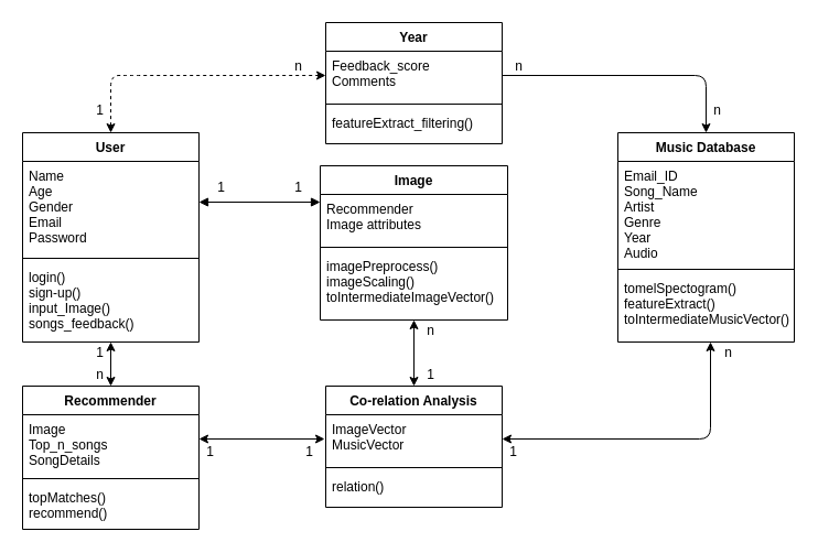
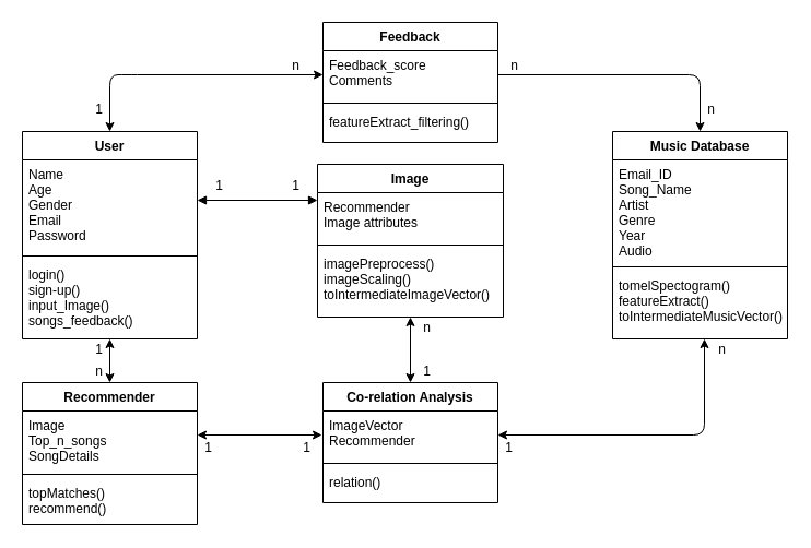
- <mxCell id="19" value="Year" style="swimlane;fontStyle=1;align=center;verticalAlign=top;childLayout=stackLayout;horizontal=1;startSize=26;horizontalStack=0;resizeParent=1;resizeParentMax=0;resizeLast=0;collapsible=1;marginBottom=0;" vertex="1" parent="1"><mxGeometry x="295" y="20" width="160" height="110" as="geometry" /></mxCell>
+ <mxCell id="19" value="Feedback" style="swimlane;fontStyle=1;align=center;verticalAlign=top;childLayout=stackLayout;horizontal=1;startSize=26;horizontalStack=0;resizeParent=1;resizeParentMax=0;resizeLast=0;collapsible=1;marginBottom=0;" vertex="1" parent="1"><mxGeometry x="295" y="20" width="160" height="110" as="geometry" /></mxCell>
- <mxCell id="23" value="" style="endArrow=classic;startArrow=classic;html=1;exitX=0.5;exitY=0;exitDx=0;exitDy=0;entryX=0;entryY=0.5;entryDx=0;entryDy=0;dashed=1;" edge="1" parent="1" source="2" target="20"><mxGeometry width="50" height="50" relative="1" as="geometry"><mxPoint x="330" y="300" as="sourcePoint" /><mxPoint x="380" y="250" as="targetPoint" /><Array as="points"><mxPoint x="100" y="68" /><mxPoint x="115" y="68" /></Array></mxGeometry></mxCell>
+ <mxCell id="23" value="" style="endArrow=classic;startArrow=classic;html=1;exitX=0.5;exitY=0;exitDx=0;exitDy=0;entryX=0;entryY=0.5;entryDx=0;entryDy=0;" edge="1" parent="1" source="2" target="20"><mxGeometry width="50" height="50" relative="1" as="geometry"><mxPoint x="330" y="300" as="sourcePoint" /><mxPoint x="380" y="250" as="targetPoint" /><Array as="points"><mxPoint x="100" y="68" /><mxPoint x="115" y="68" /></Array></mxGeometry></mxCell>
- <mxCell id="15" value="ImageVector &#10;MusicVector" style="text;strokeColor=none;fillColor=none;align=left;verticalAlign=top;spacingLeft=4;spacingRight=4;overflow=hidden;rotatable=0;points=[[0,0.5],[1,0.5]];portConstraint=eastwest;" vertex="1" parent="14"><mxGeometry y="26" width="160" height="44" as="geometry" /></mxCell>
+ <mxCell id="15" value="ImageVector &#10;Recommender" style="text;strokeColor=none;fillColor=none;align=left;verticalAlign=top;spacingLeft=4;spacingRight=4;overflow=hidden;rotatable=0;points=[[0,0.5],[1,0.5]];portConstraint=eastwest;" vertex="1" parent="14"><mxGeometry y="26" width="160" height="44" as="geometry" /></mxCell>
